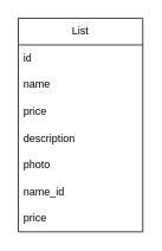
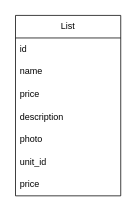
- <mxCell id="8" value="name_id" style="text;strokeColor=none;fillColor=none;align=left;verticalAlign=middle;spacingLeft=4;spacingRight=4;overflow=hidden;points=[[0,0.5],[1,0.5]];portConstraint=eastwest;rotatable=0;whiteSpace=wrap;html=1;" parent="2" vertex="1"><mxGeometry y="180" width="140" height="30" as="geometry" /></mxCell>
+ <mxCell id="8" value="unit_id" style="text;strokeColor=none;fillColor=none;align=left;verticalAlign=middle;spacingLeft=4;spacingRight=4;overflow=hidden;points=[[0,0.5],[1,0.5]];portConstraint=eastwest;rotatable=0;whiteSpace=wrap;html=1;" parent="2" vertex="1"><mxGeometry y="180" width="140" height="30" as="geometry" /></mxCell>
